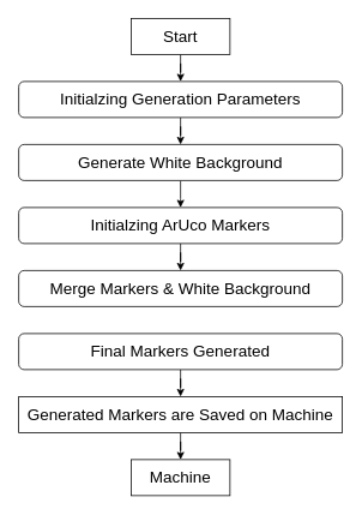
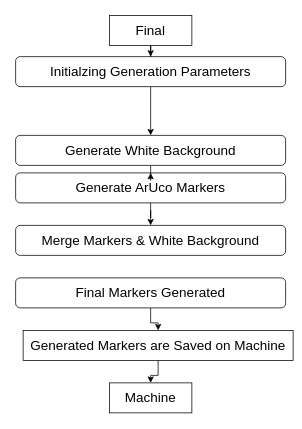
- <mxCell id="3" value="Start" style="rounded=0;whiteSpace=wrap;html=1;fontSize=18;" parent="1" vertex="1"><mxGeometry x="145" y="20" width="110" height="40" as="geometry" /></mxCell>
+ <mxCell id="3" value="Final" style="rounded=0;whiteSpace=wrap;html=1;fontSize=18;" parent="1" vertex="1"><mxGeometry x="145" y="20" width="110" height="40" as="geometry" /></mxCell>
- <mxCell id="7" value="Initialzing Generation Parameters" style="rounded=1;whiteSpace=wrap;html=1;fontSize=18;" parent="1" vertex="1"><mxGeometry x="20" y="90" width="360" height="40" as="geometry" /></mxCell>
+ <mxCell id="7" value="Initialzing Generation Parameters" style="rounded=1;whiteSpace=wrap;html=1;fontSize=18;" parent="1" vertex="1"><mxGeometry x="20" y="75" width="360" height="40" as="geometry" /></mxCell>
- <mxCell id="9" value="Generate White Background" style="rounded=1;whiteSpace=wrap;html=1;fontSize=18;" parent="1" vertex="1"><mxGeometry x="20" y="160" width="360" height="40" as="geometry" /></mxCell>
+ <mxCell id="9" value="Generate White Background" style="rounded=1;whiteSpace=wrap;html=1;fontSize=18;" parent="1" vertex="1"><mxGeometry x="20" y="180" width="360" height="40" as="geometry" /></mxCell>
- <mxCell id="5" value="Initialzing ArUco Markers" style="rounded=1;whiteSpace=wrap;html=1;fontSize=18;" parent="1" vertex="1"><mxGeometry x="20" y="230" width="360" height="40" as="geometry" /></mxCell>
+ <mxCell id="5" value="Generate ArUco Markers" style="rounded=1;whiteSpace=wrap;html=1;fontSize=18;" parent="1" vertex="1"><mxGeometry x="20" y="230" width="360" height="40" as="geometry" /></mxCell>
- <mxCell id="15" value="Generated Markers are Saved on Machine" style="whiteSpace=wrap;html=1;fontSize=18;rounded=0;" vertex="1" parent="1"><mxGeometry x="20" y="440" width="360" height="40" as="geometry" /></mxCell>
+ <mxCell id="15" value="Generated Markers are Saved on Machine" style="whiteSpace=wrap;html=1;fontSize=18;rounded=0;" vertex="1" parent="1"><mxGeometry x="30" y="440" width="360" height="40" as="geometry" /></mxCell>
